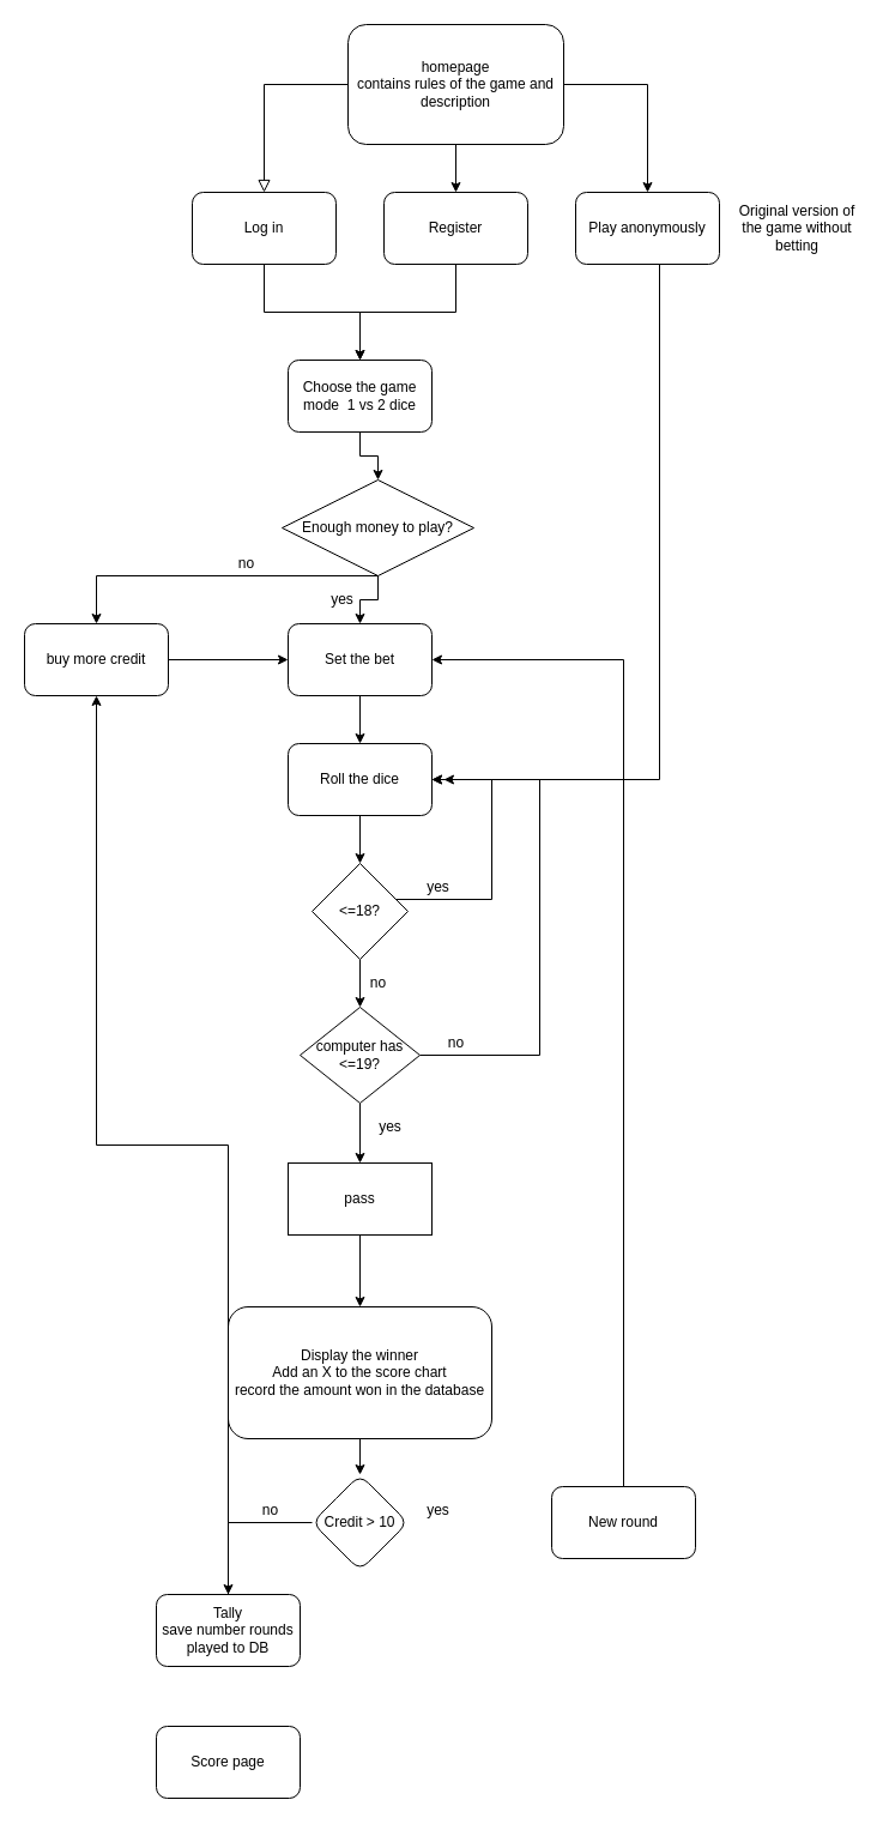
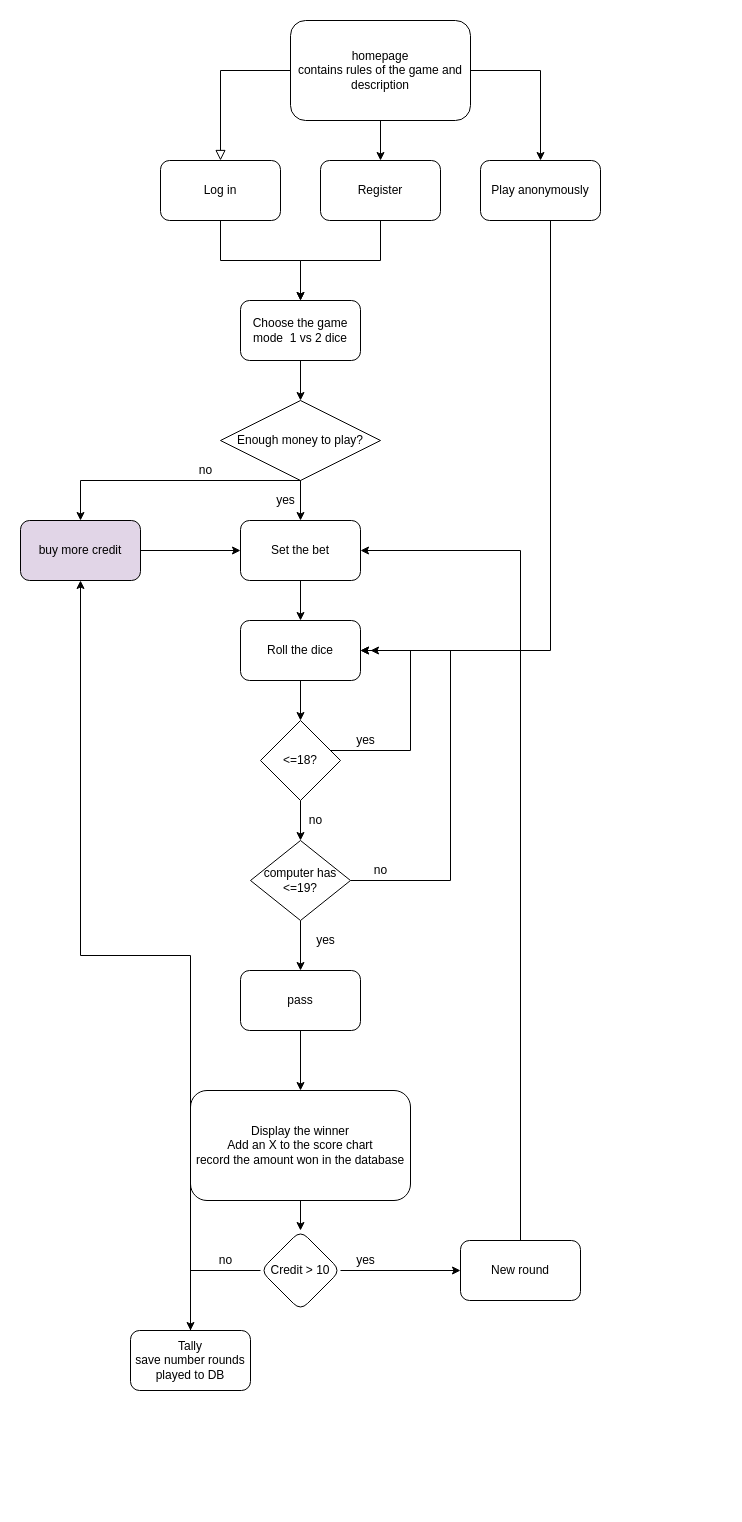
- <mxCell id="10" value="Original version of the game without betting" style="text;html=1;strokeColor=none;fillColor=none;align=center;verticalAlign=middle;whiteSpace=wrap;rounded=0;" vertex="1" parent="1"><mxGeometry x="610" y="160" width="110" height="60" as="geometry" /></mxCell>
- <mxCell id="14" value="Enough money to play?" style="rhombus;whiteSpace=wrap;html=1;" vertex="1" parent="1"><mxGeometry x="235" y="400" width="160" height="80" as="geometry" /></mxCell>
+ <mxCell id="14" value="Enough money to play?" style="rhombus;whiteSpace=wrap;html=1;" vertex="1" parent="1"><mxGeometry x="220" y="400" width="160" height="80" as="geometry" /></mxCell>
- <mxCell id="18" value="buy more credit" style="rounded=1;whiteSpace=wrap;html=1;" vertex="1" parent="1"><mxGeometry x="20" y="520" width="120" height="60" as="geometry" /></mxCell>
+ <mxCell id="18" value="buy more credit" style="rounded=1;whiteSpace=wrap;html=1;fillColor=#e1d5e7;" vertex="1" parent="1"><mxGeometry x="20" y="520" width="120" height="60" as="geometry" /></mxCell>
- <mxCell id="33" value="pass" style="whiteSpace=wrap;html=1;rounded=0;" vertex="1" parent="1"><mxGeometry x="240" y="970" width="120" height="60" as="geometry" /></mxCell>
+ <mxCell id="33" value="pass" style="rounded=1;whiteSpace=wrap;html=1;" vertex="1" parent="1"><mxGeometry x="240" y="970" width="120" height="60" as="geometry" /></mxCell>
+ <mxCell id="45" style="edgeStyle=orthogonalEdgeStyle;rounded=0;orthogonalLoop=1;jettySize=auto;html=1;exitX=1;exitY=0.5;exitDx=0;exitDy=0;entryX=0;entryY=0.5;entryDx=0;entryDy=0;" edge="1" parent="1" source="46" target="41"><mxGeometry relative="1" as="geometry" /></mxCell>
- <mxCell id="49" value="Score page" style="whiteSpace=wrap;html=1;rounded=1;" vertex="1" parent="1"><mxGeometry x="130" y="1440" width="120" height="60" as="geometry" /></mxCell>
